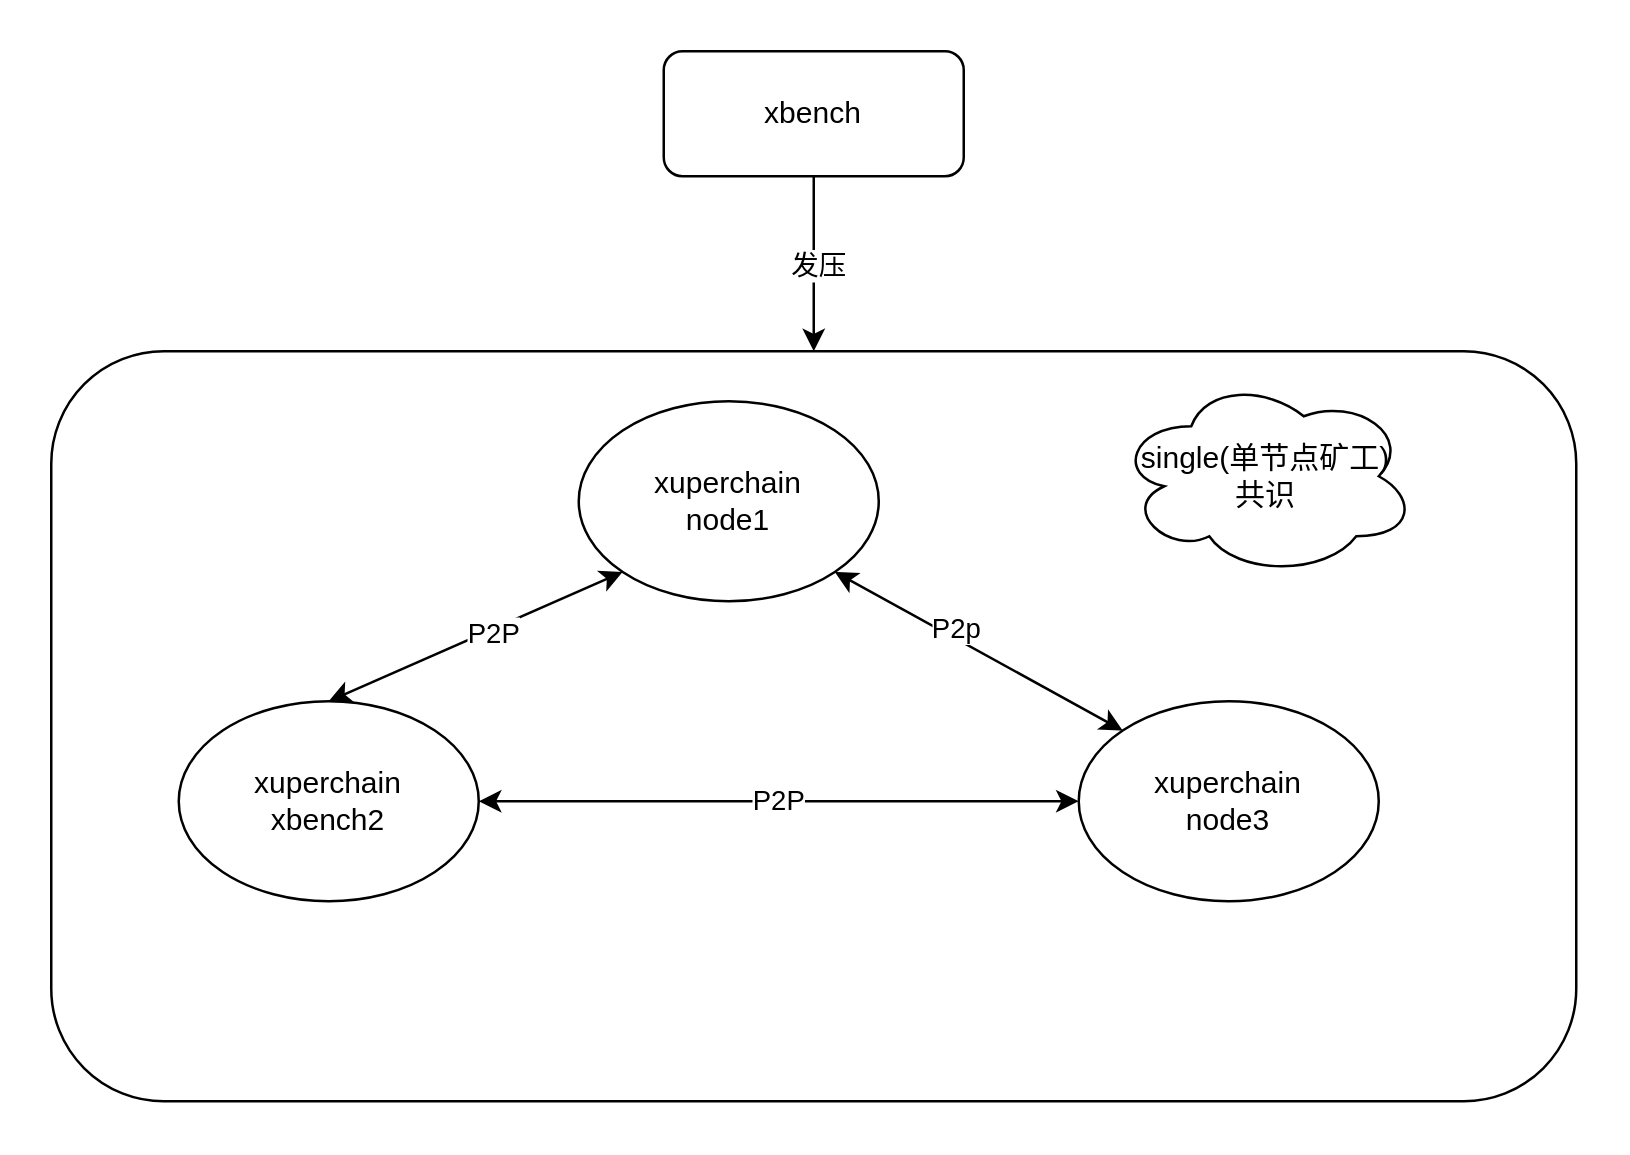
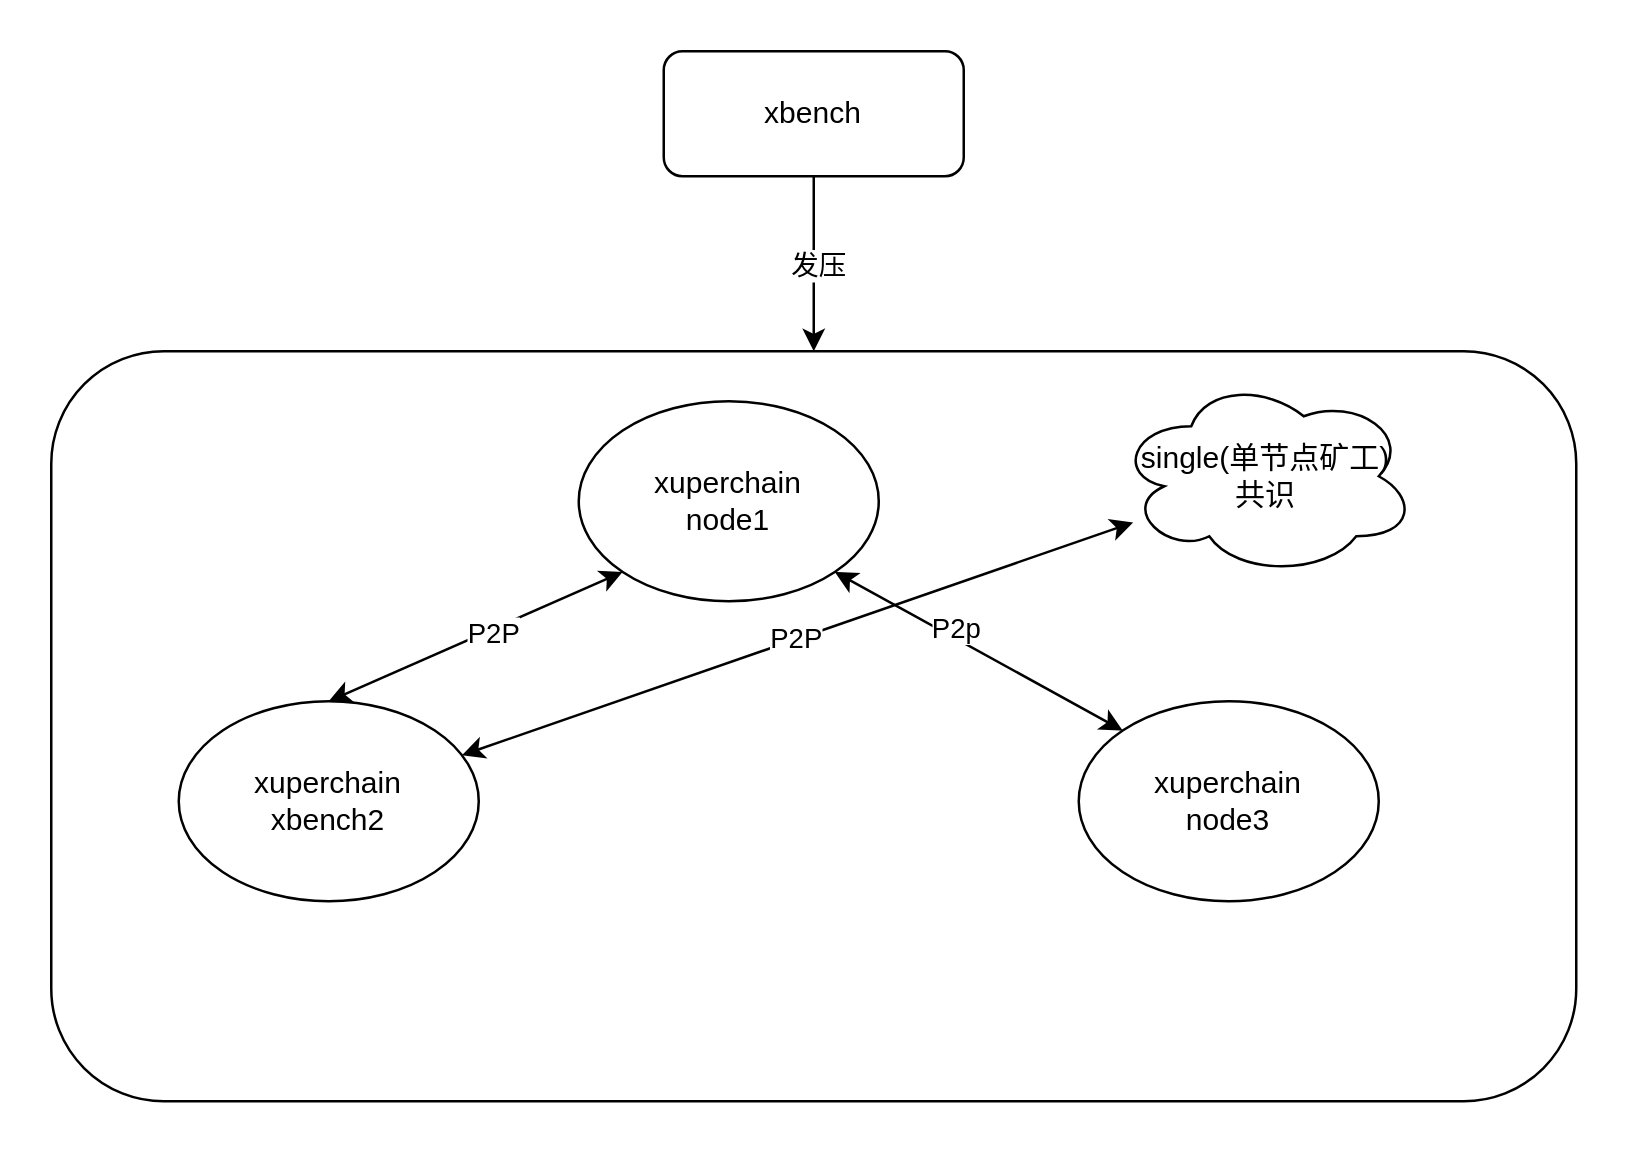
- <mxCell id="13" value="P2P" style="endArrow=classic;startArrow=classic;html=1;rounded=0;entryX=0;entryY=0.5;entryDx=0;entryDy=0;" edge="1" parent="1" source="3" target="8"><mxGeometry width="50" height="50" relative="1" as="geometry"><mxPoint x="241" y="430" as="sourcePoint" /><mxPoint x="291" y="380" as="targetPoint" /></mxGeometry></mxCell>
+ <mxCell id="13" value="P2P" style="endArrow=classic;startArrow=classic;html=1;rounded=0;" edge="1" parent="1" source="3" target="14"><mxGeometry width="50" height="50" relative="1" as="geometry"><mxPoint x="241" y="430" as="sourcePoint" /><mxPoint x="291" y="380" as="targetPoint" /></mxGeometry></mxCell>
